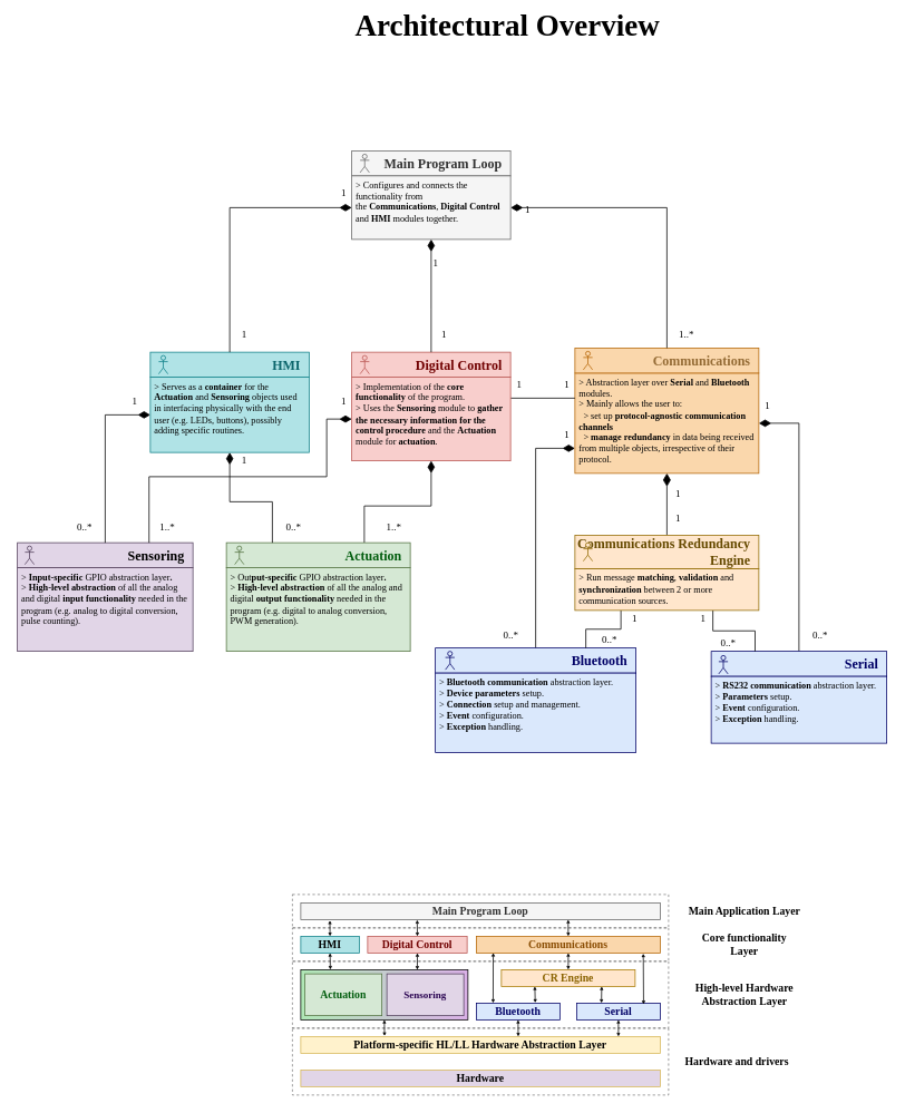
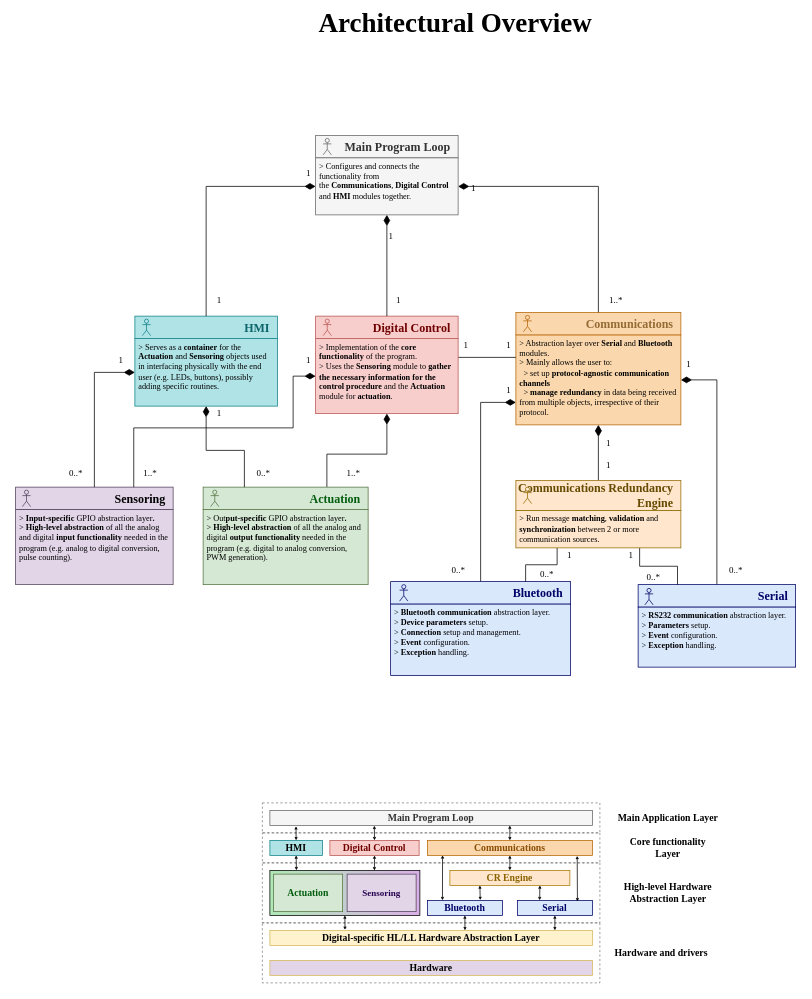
- <mxCell id="26" value="Platform-specific HL/LL Hardware Abstraction Layer" style="rounded=0;whiteSpace=wrap;html=1;fontFamily=Consolas;fontSize=13;align=center;fillColor=#fff2cc;fontStyle=1;spacingRight=0;strokeColor=#d6b656;verticalAlign=middle;" parent="1" vertex="1"><mxGeometry x="359" y="1240" width="430" height="20" as="geometry" /></mxCell>
+ <mxCell id="26" value="Digital-specific HL/LL Hardware Abstraction Layer" style="rounded=0;whiteSpace=wrap;html=1;fontFamily=Consolas;fontSize=13;align=center;fillColor=#fff2cc;fontStyle=1;spacingRight=0;strokeColor=#d6b656;verticalAlign=middle;" parent="1" vertex="1"><mxGeometry x="359" y="1240" width="430" height="20" as="geometry" /></mxCell>
